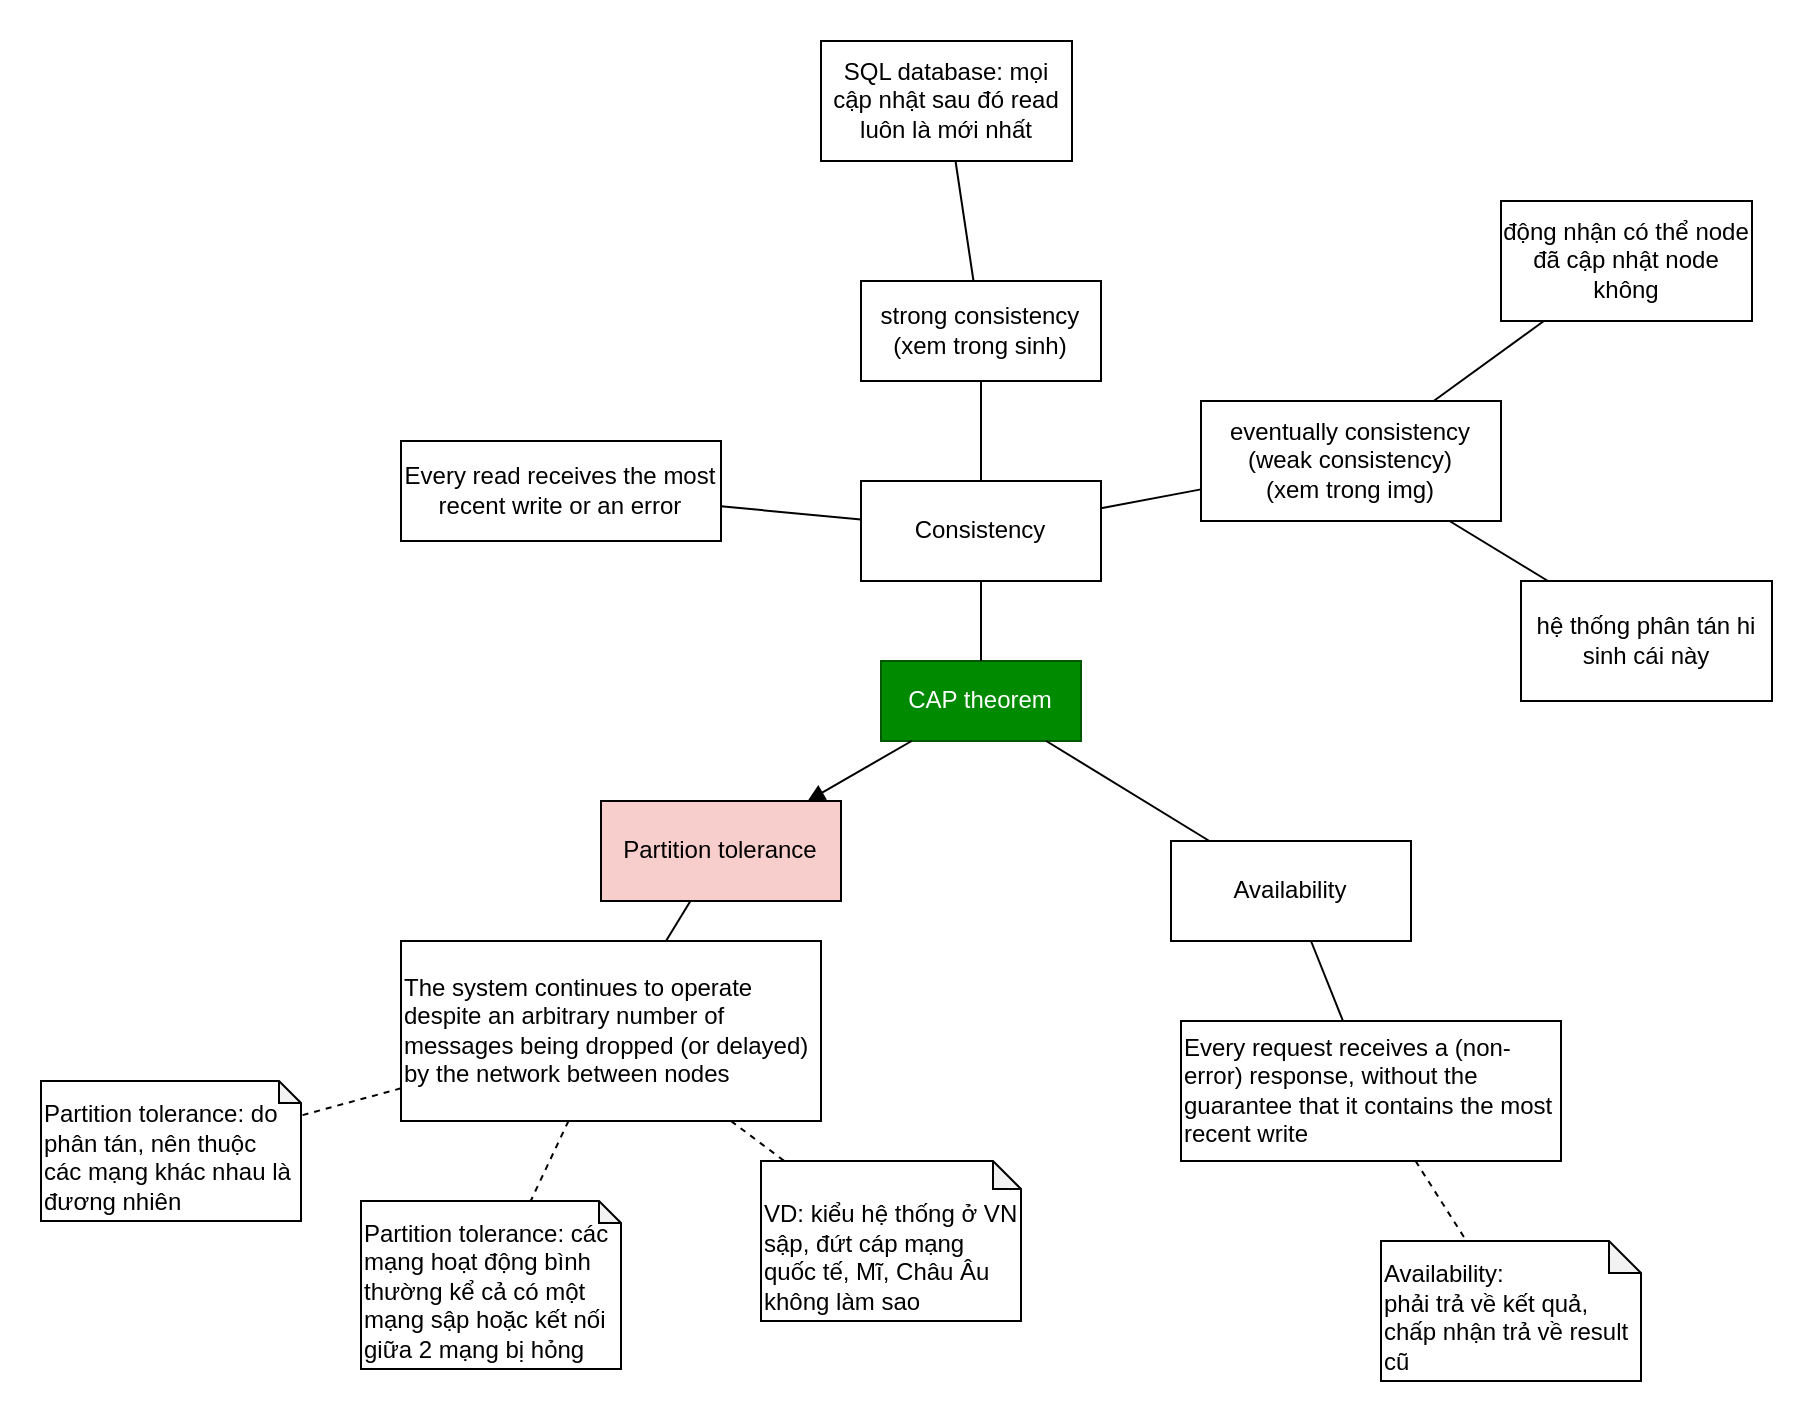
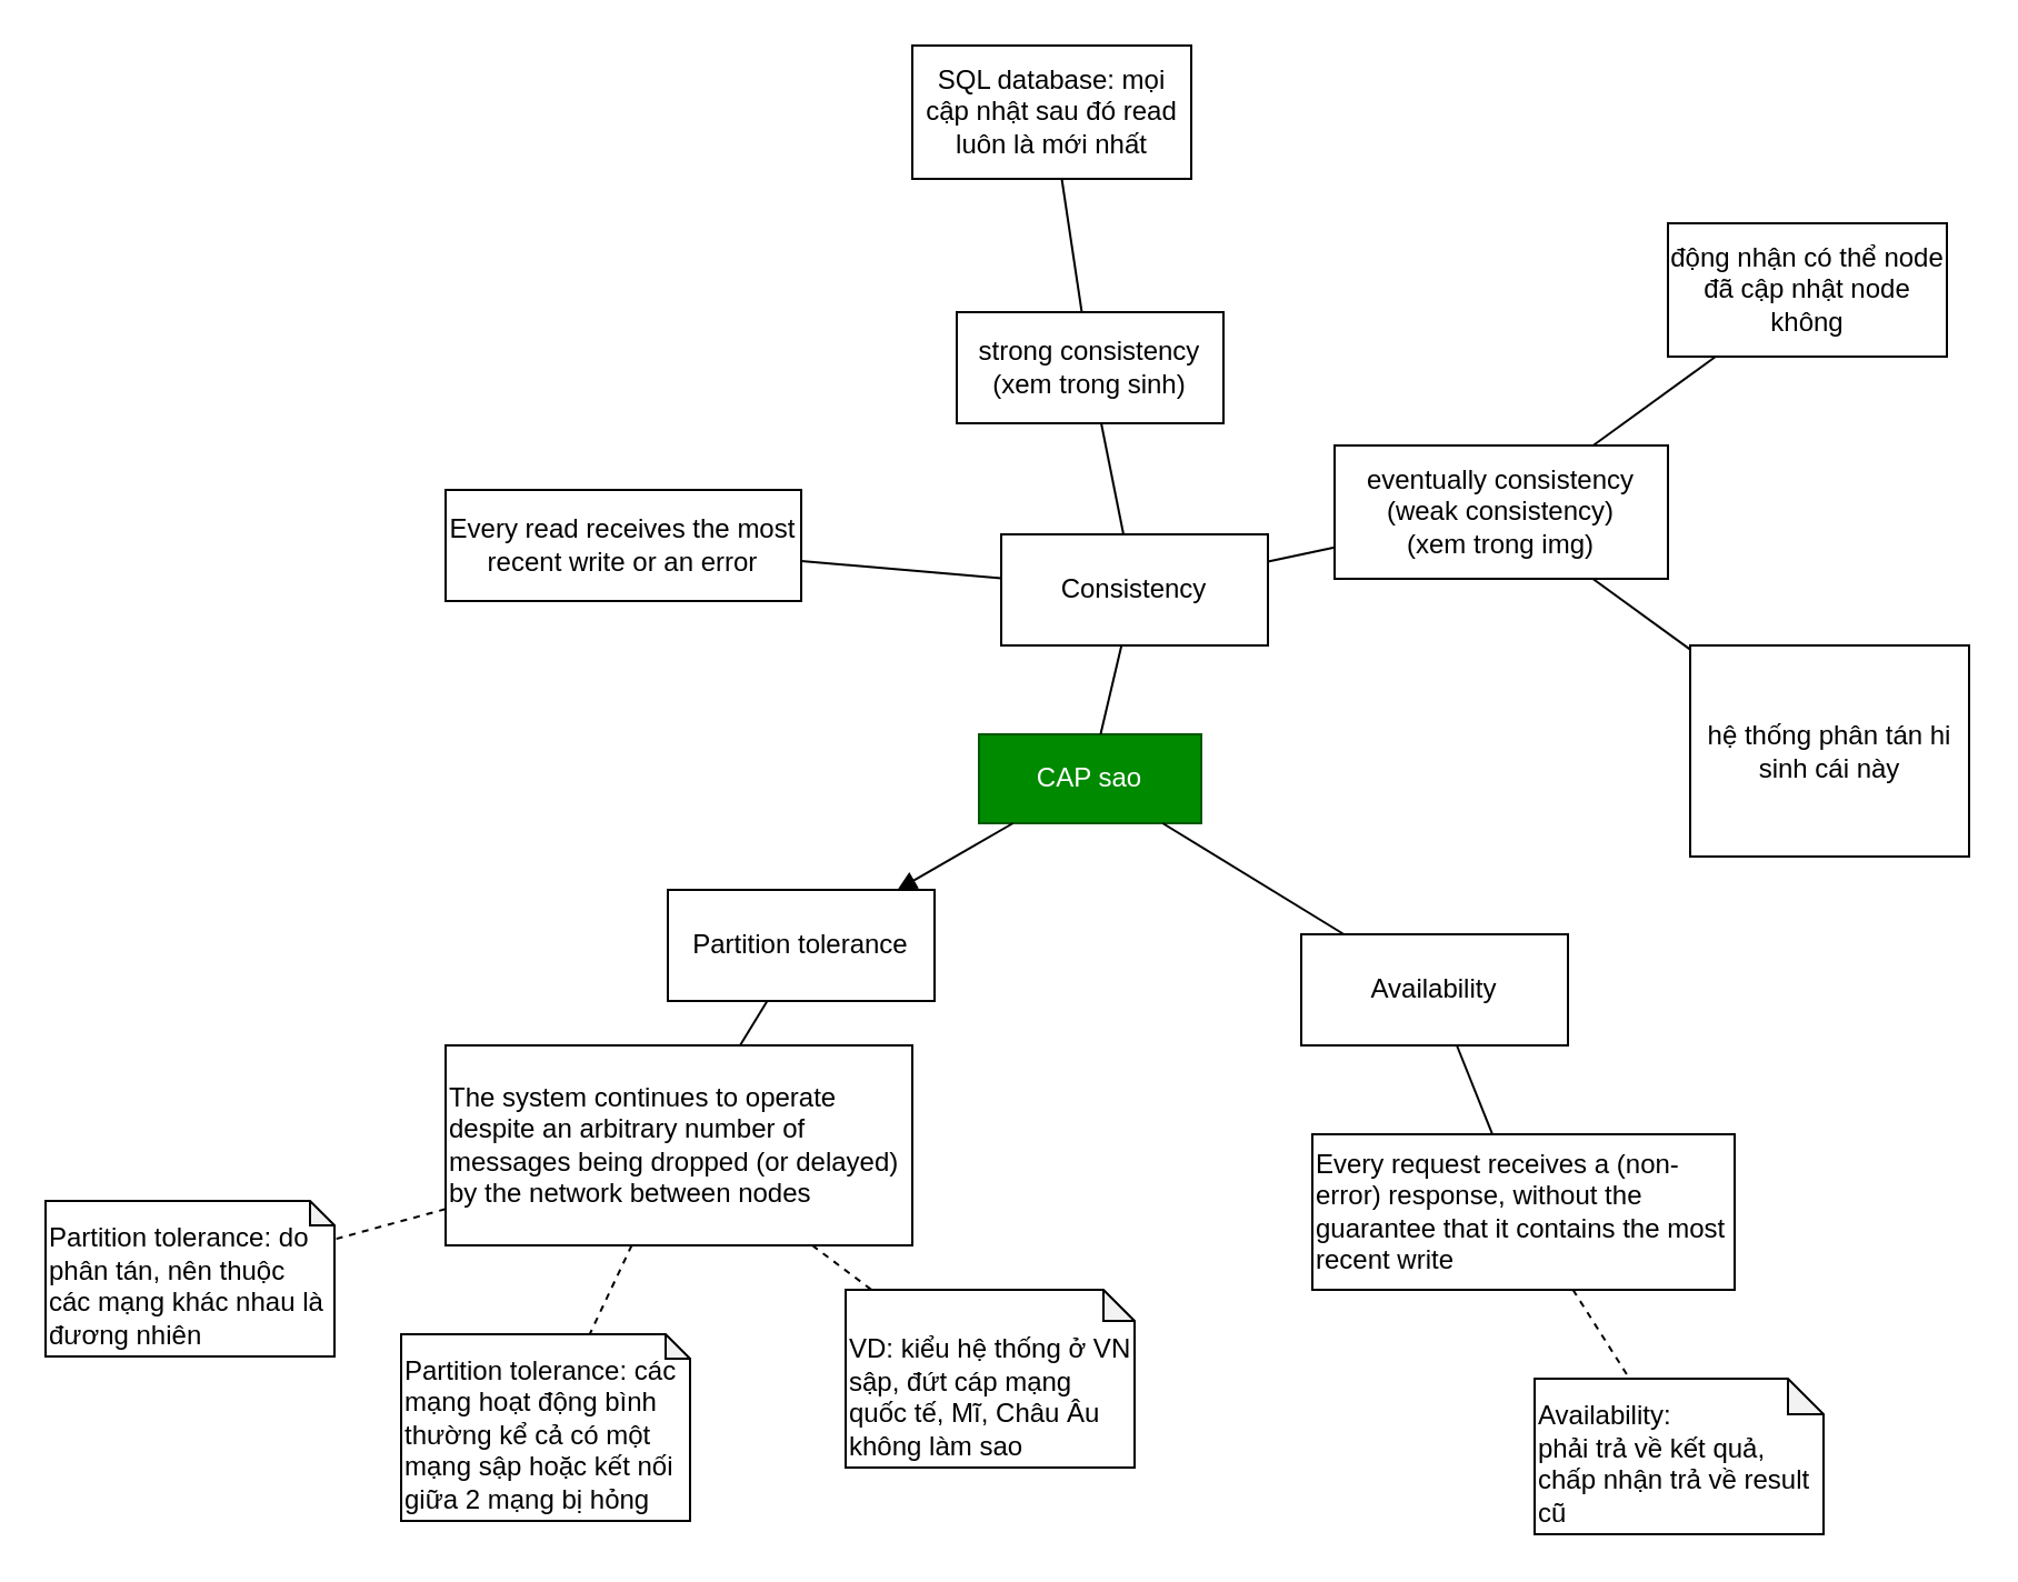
- <mxCell id="14" value="&lt;font style=&quot;font-size: 12px&quot;&gt;Consistency&lt;br&gt;&lt;/font&gt;" style="rounded=0;whiteSpace=wrap;html=1;" parent="1" vertex="1"><mxGeometry x="430" y="240" width="120" height="50" as="geometry" /></mxCell>
+ <mxCell id="14" value="&lt;font style=&quot;font-size: 12px&quot;&gt;Consistency&lt;br&gt;&lt;/font&gt;" style="rounded=0;whiteSpace=wrap;html=1;" parent="1" vertex="1"><mxGeometry x="450" y="240" width="120" height="50" as="geometry" /></mxCell>
- <mxCell id="9" value="hệ thống phân tán hi sinh cái này" style="rounded=0;whiteSpace=wrap;html=1;" parent="1" vertex="1"><mxGeometry x="760" y="290" width="125.5" height="60" as="geometry" /></mxCell>
+ <mxCell id="9" value="hệ thống phân tán hi sinh cái này" style="rounded=0;whiteSpace=wrap;html=1;" parent="1" vertex="1"><mxGeometry x="760" y="290" width="125.5" height="95" as="geometry" /></mxCell>
- <mxCell id="12" value="CAP theorem" style="rounded=0;whiteSpace=wrap;html=1;fillColor=#008a00;strokeColor=#005700;fontColor=#ffffff;" parent="1" vertex="1"><mxGeometry x="440" y="330" width="100" height="40" as="geometry" /></mxCell>
+ <mxCell id="12" value="CAP sao" style="rounded=0;whiteSpace=wrap;html=1;fillColor=#008a00;strokeColor=#005700;fontColor=#ffffff;" parent="1" vertex="1"><mxGeometry x="440" y="330" width="100" height="40" as="geometry" /></mxCell>
- <mxCell id="16" value="Partition tolerance" style="rounded=0;whiteSpace=wrap;html=1;fillColor=#f8cecc;" parent="1" vertex="1"><mxGeometry x="300" y="400" width="120" height="50" as="geometry" /></mxCell>
+ <mxCell id="16" value="Partition tolerance" style="rounded=0;whiteSpace=wrap;html=1;" parent="1" vertex="1"><mxGeometry x="300" y="400" width="120" height="50" as="geometry" /></mxCell>
